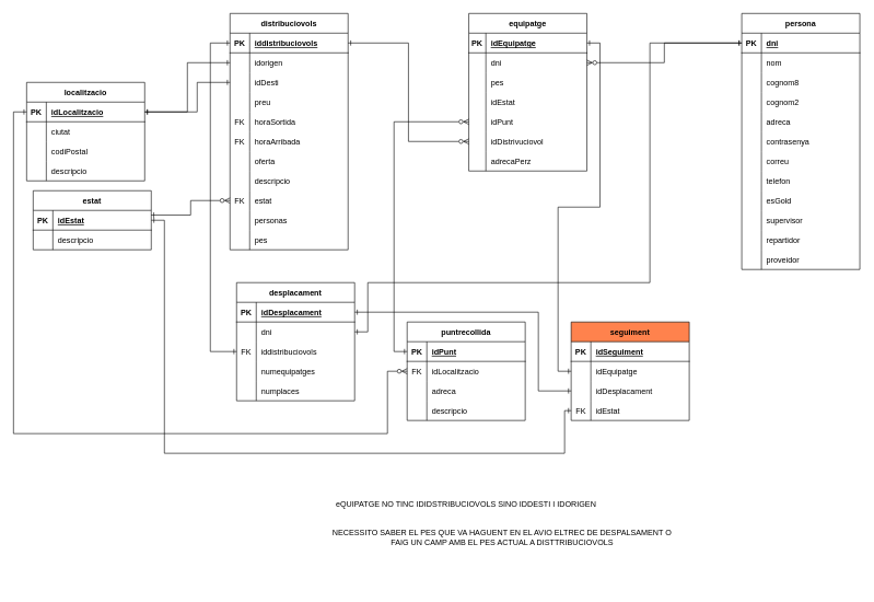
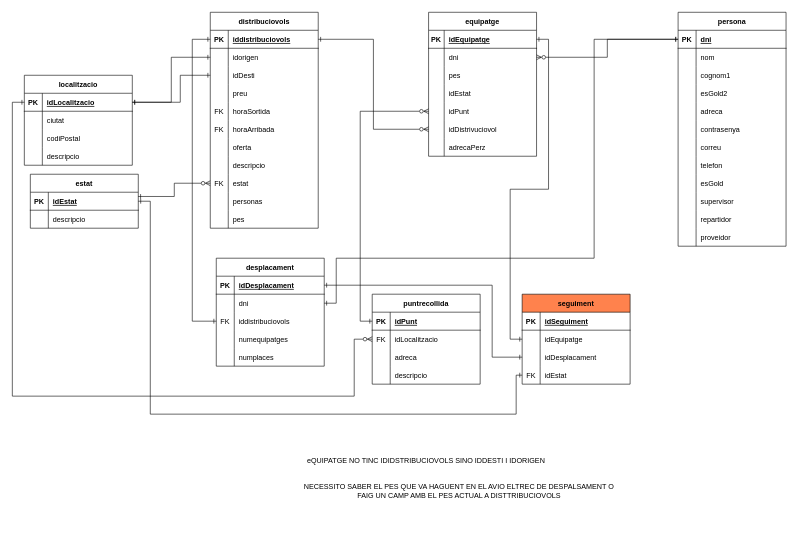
- <mxCell id="103" value="cognom8" style="shape=partialRectangle;connectable=0;fillColor=none;top=0;left=0;bottom=0;right=0;align=left;spacingLeft=6;overflow=hidden;" vertex="1" parent="101"><mxGeometry x="30" width="150" height="30" as="geometry"><mxRectangle width="150" height="30" as="alternateBounds" /></mxGeometry></mxCell>
+ <mxCell id="103" value="cognom1" style="shape=partialRectangle;connectable=0;fillColor=none;top=0;left=0;bottom=0;right=0;align=left;spacingLeft=6;overflow=hidden;" vertex="1" parent="101"><mxGeometry x="30" width="150" height="30" as="geometry"><mxRectangle width="150" height="30" as="alternateBounds" /></mxGeometry></mxCell>
- <mxCell id="106" value="cognom2" style="shape=partialRectangle;connectable=0;fillColor=none;top=0;left=0;bottom=0;right=0;align=left;spacingLeft=6;overflow=hidden;" vertex="1" parent="104"><mxGeometry x="30" width="150" height="30" as="geometry"><mxRectangle width="150" height="30" as="alternateBounds" /></mxGeometry></mxCell>
+ <mxCell id="106" value="esGold2" style="shape=partialRectangle;connectable=0;fillColor=none;top=0;left=0;bottom=0;right=0;align=left;spacingLeft=6;overflow=hidden;" vertex="1" parent="104"><mxGeometry x="30" width="150" height="30" as="geometry"><mxRectangle width="150" height="30" as="alternateBounds" /></mxGeometry></mxCell>
